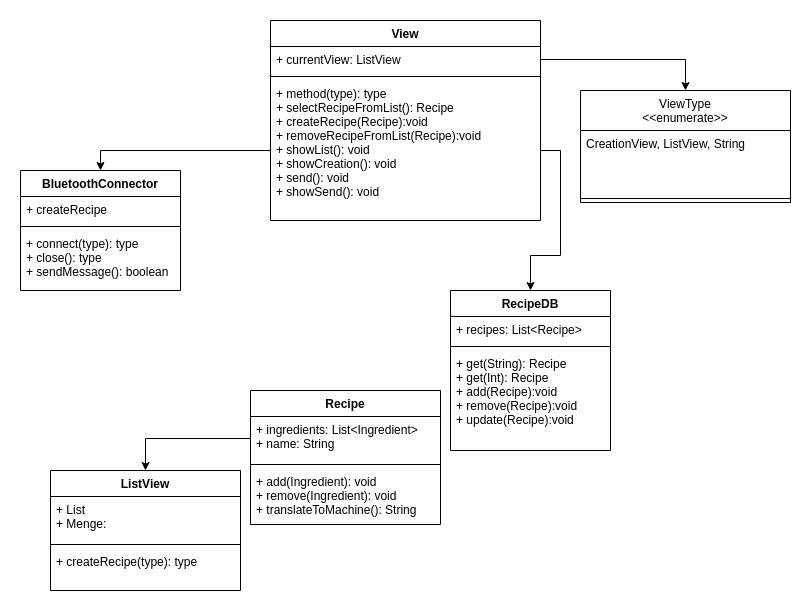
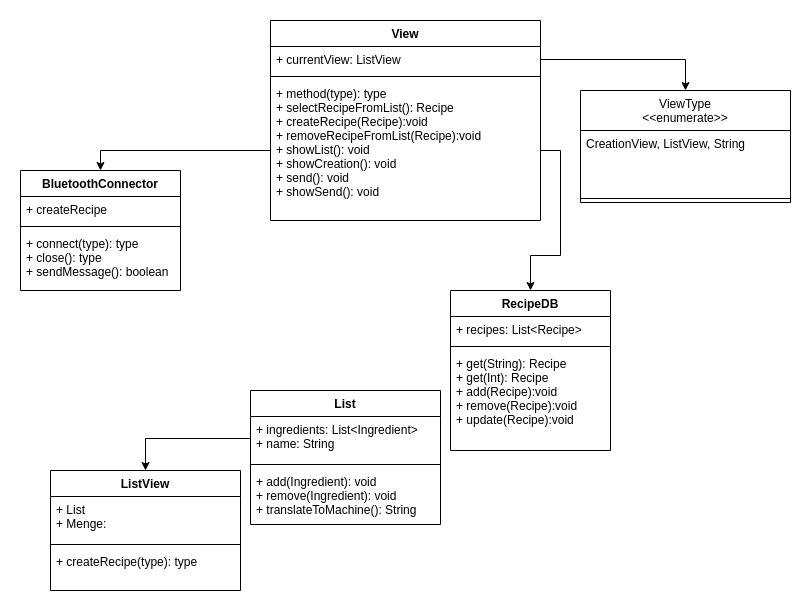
- <mxCell id="6" value="Recipe" style="swimlane;fontStyle=1;align=center;verticalAlign=top;childLayout=stackLayout;horizontal=1;startSize=26;horizontalStack=0;resizeParent=1;resizeParentMax=0;resizeLast=0;collapsible=1;marginBottom=0;" vertex="1" parent="1"><mxGeometry x="250" y="390" width="190" height="134" as="geometry" /></mxCell>
+ <mxCell id="6" value="List" style="swimlane;fontStyle=1;align=center;verticalAlign=top;childLayout=stackLayout;horizontal=1;startSize=26;horizontalStack=0;resizeParent=1;resizeParentMax=0;resizeLast=0;collapsible=1;marginBottom=0;" vertex="1" parent="1"><mxGeometry x="250" y="390" width="190" height="134" as="geometry" /></mxCell>
